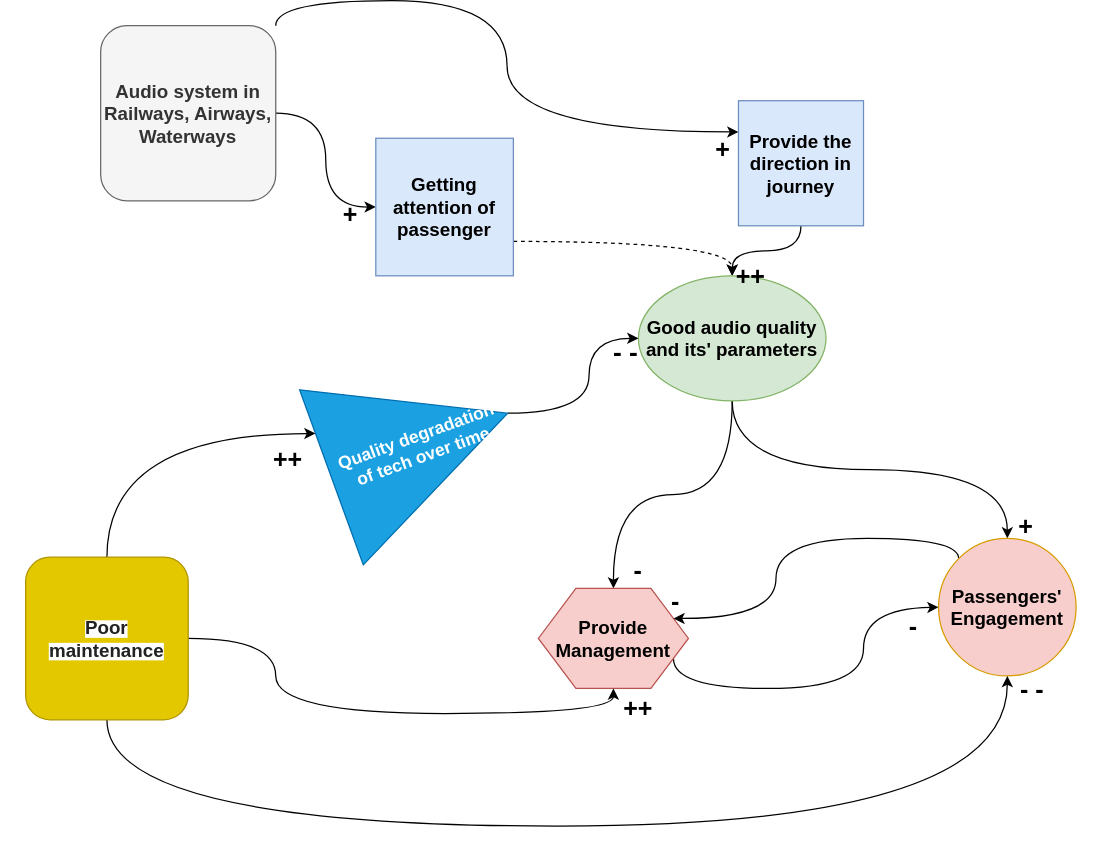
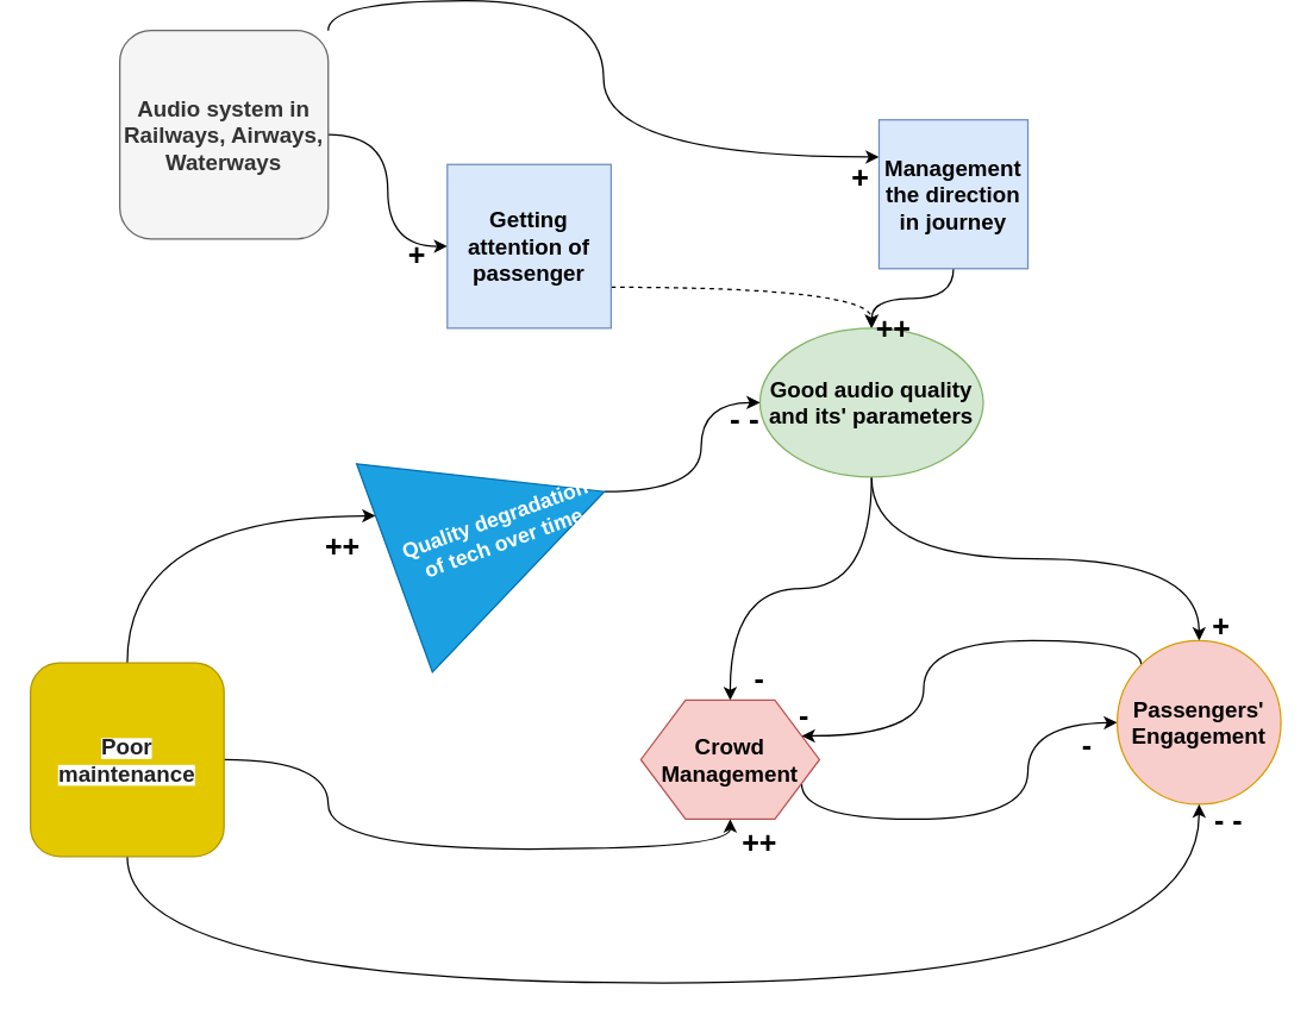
- <mxCell id="8" value="&lt;font style=&quot;font-size: 15px&quot;&gt;&lt;b&gt;Provide the direction in journey&lt;/b&gt;&lt;/font&gt;" style="whiteSpace=wrap;html=1;aspect=fixed;fillColor=#dae8fc;strokeColor=#6c8ebf;" vertex="1" parent="1"><mxGeometry x="590" y="80" width="100" height="100" as="geometry" /></mxCell>
+ <mxCell id="8" value="&lt;font style=&quot;font-size: 15px&quot;&gt;&lt;b&gt;Management the direction in journey&lt;/b&gt;&lt;/font&gt;" style="whiteSpace=wrap;html=1;aspect=fixed;fillColor=#dae8fc;strokeColor=#6c8ebf;" vertex="1" parent="1"><mxGeometry x="590" y="80" width="100" height="100" as="geometry" /></mxCell>
- <mxCell id="13" value="&lt;b&gt;&lt;font style=&quot;font-size: 15px&quot;&gt;Provide Management&lt;/font&gt;&lt;/b&gt;" style="shape=hexagon;perimeter=hexagonPerimeter2;whiteSpace=wrap;html=1;fillColor=#f8cecc;strokeColor=#b85450;" vertex="1" parent="1"><mxGeometry x="430" y="470" width="120" height="80" as="geometry" /></mxCell>
+ <mxCell id="13" value="&lt;b&gt;&lt;font style=&quot;font-size: 15px&quot;&gt;Crowd Management&lt;/font&gt;&lt;/b&gt;" style="shape=hexagon;perimeter=hexagonPerimeter2;whiteSpace=wrap;html=1;fillColor=#f8cecc;strokeColor=#b85450;" vertex="1" parent="1"><mxGeometry x="430" y="470" width="120" height="80" as="geometry" /></mxCell>
